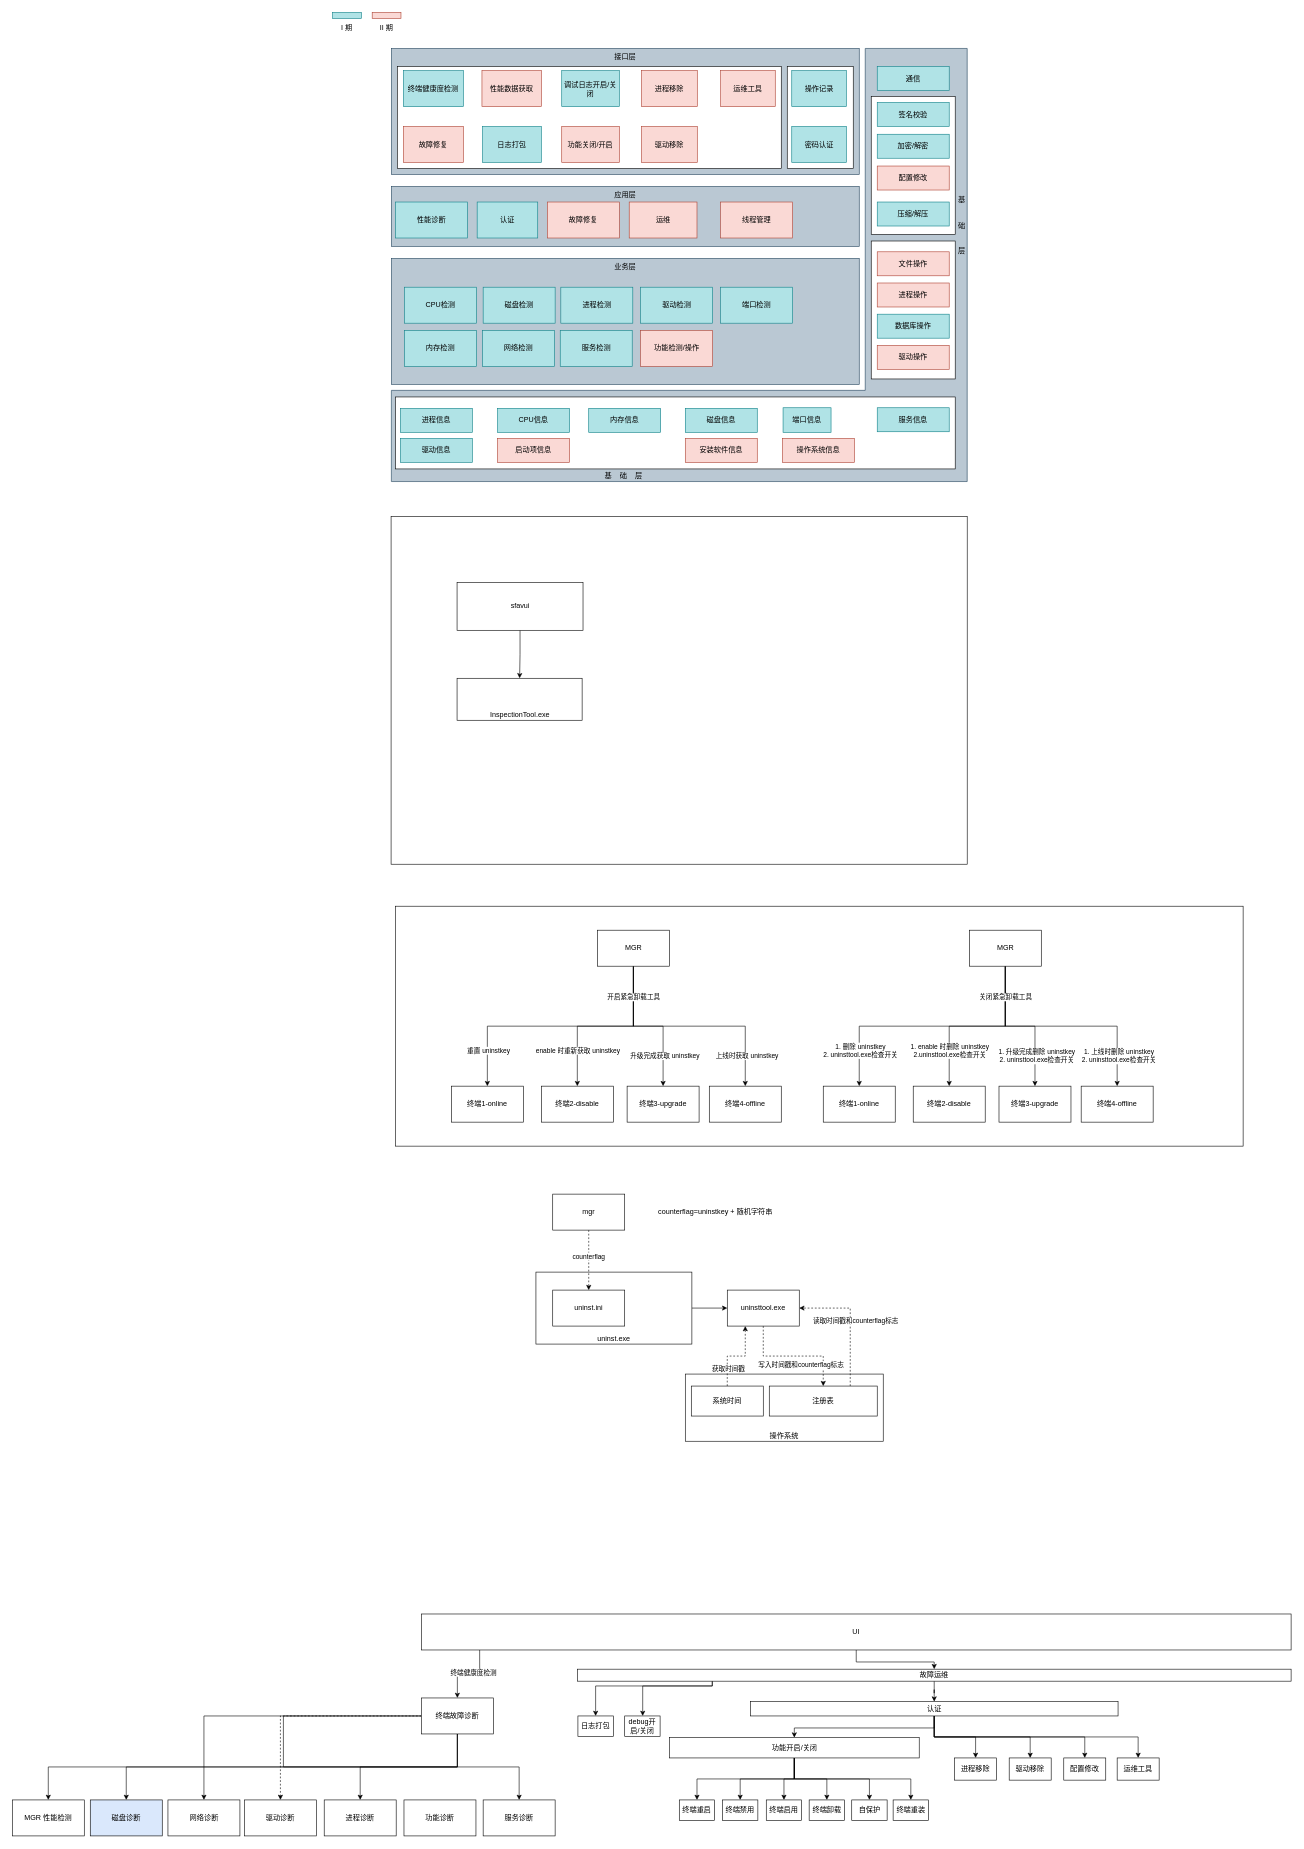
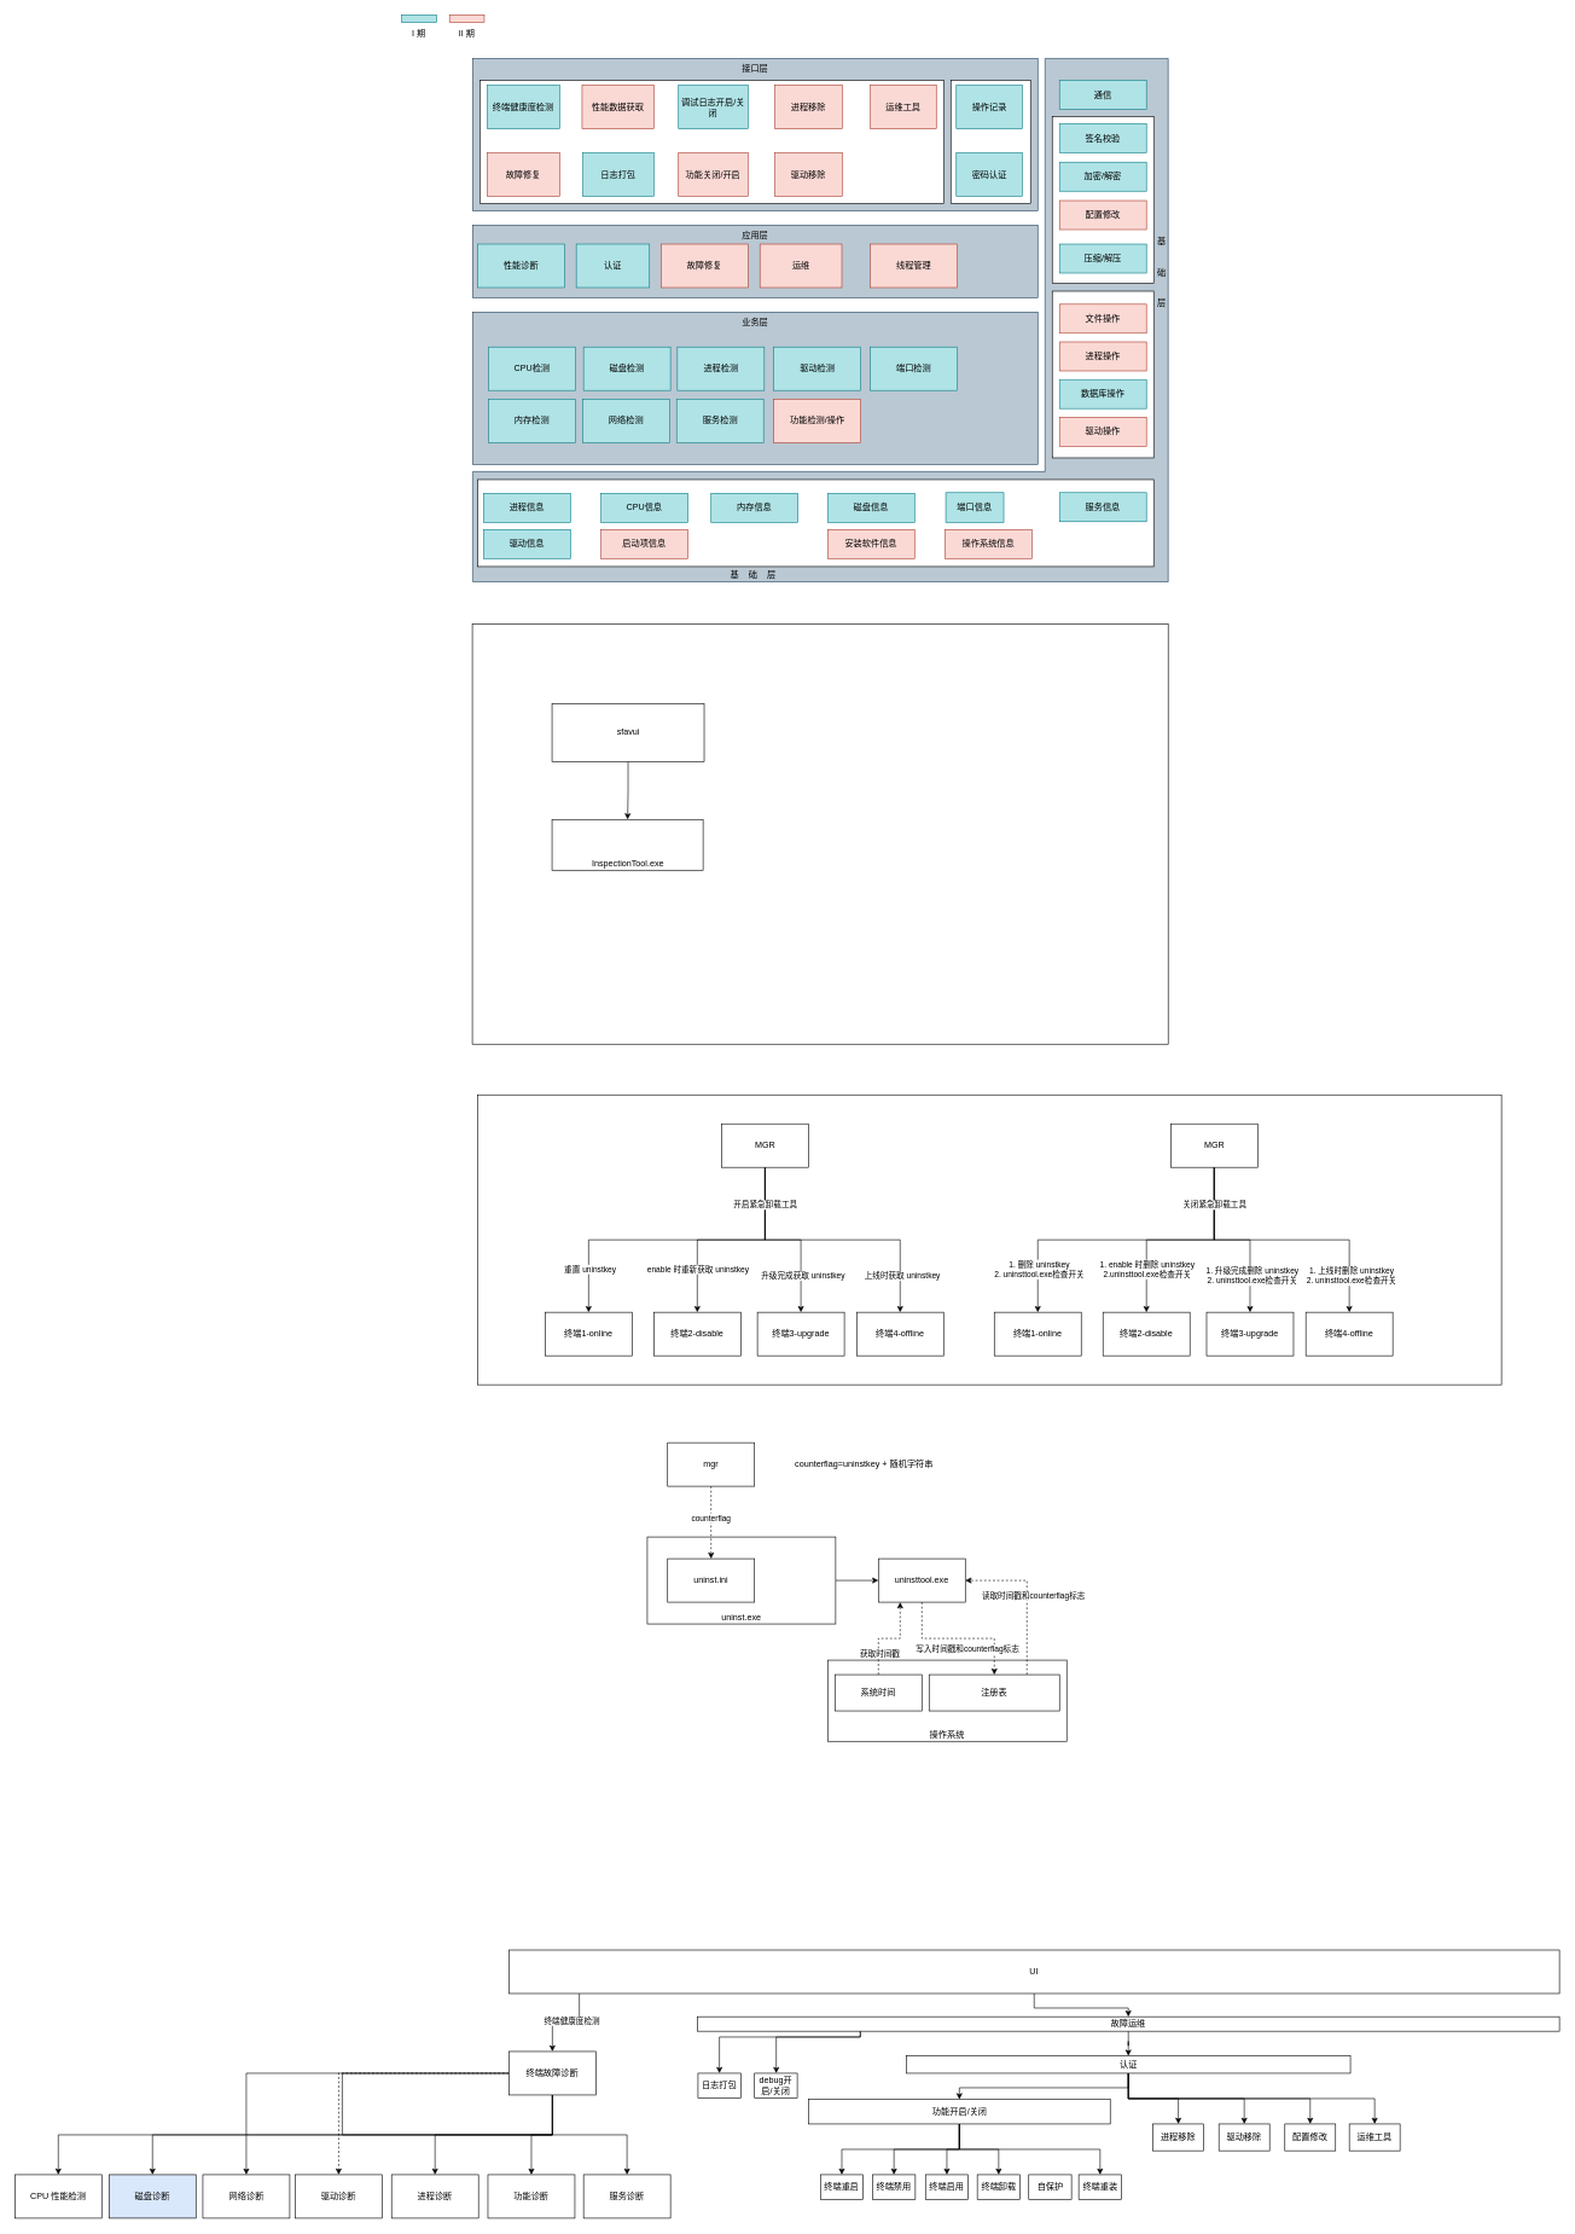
- <mxCell id="140" style="edgeStyle=orthogonalEdgeStyle;rounded=0;orthogonalLoop=1;jettySize=auto;html=1;" edge="1" parent="1" source="142" target="147"><mxGeometry relative="1" as="geometry" /></mxCell>
+ <mxCell id="120" style="edgeStyle=orthogonalEdgeStyle;rounded=0;orthogonalLoop=1;jettySize=auto;html=1;exitX=0.5;exitY=1;exitDx=0;exitDy=0;" edge="1" parent="1" source="122" target="129"><mxGeometry relative="1" as="geometry" /></mxCell>
- <mxCell id="123" value="MGR 性能检测" style="rounded=0;whiteSpace=wrap;html=1;" vertex="1" parent="1"><mxGeometry x="20" y="3000" width="120" height="60" as="geometry" /></mxCell>
+ <mxCell id="123" value="CPU 性能检测" style="rounded=0;whiteSpace=wrap;html=1;" vertex="1" parent="1"><mxGeometry x="20" y="3000" width="120" height="60" as="geometry" /></mxCell>
